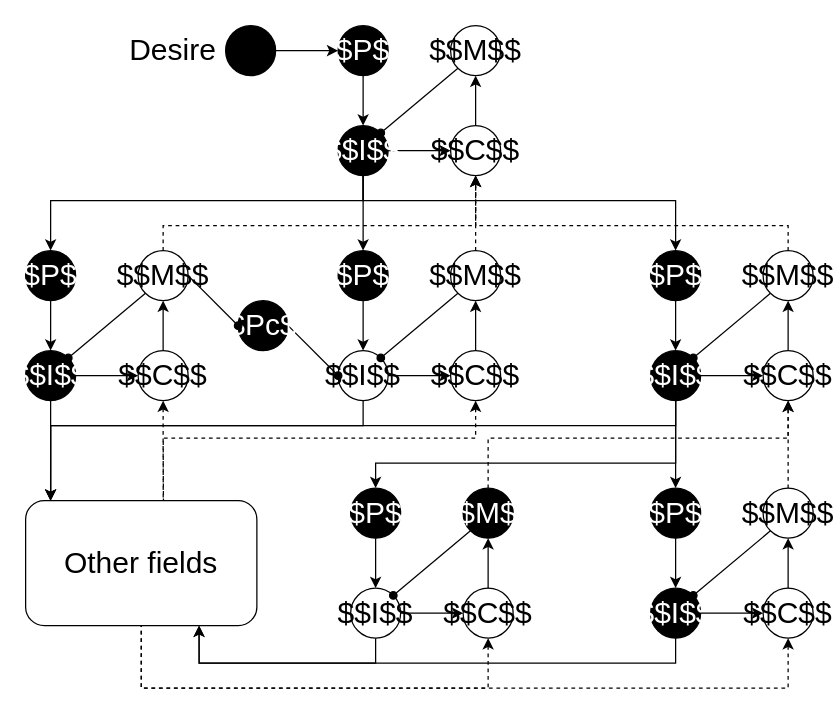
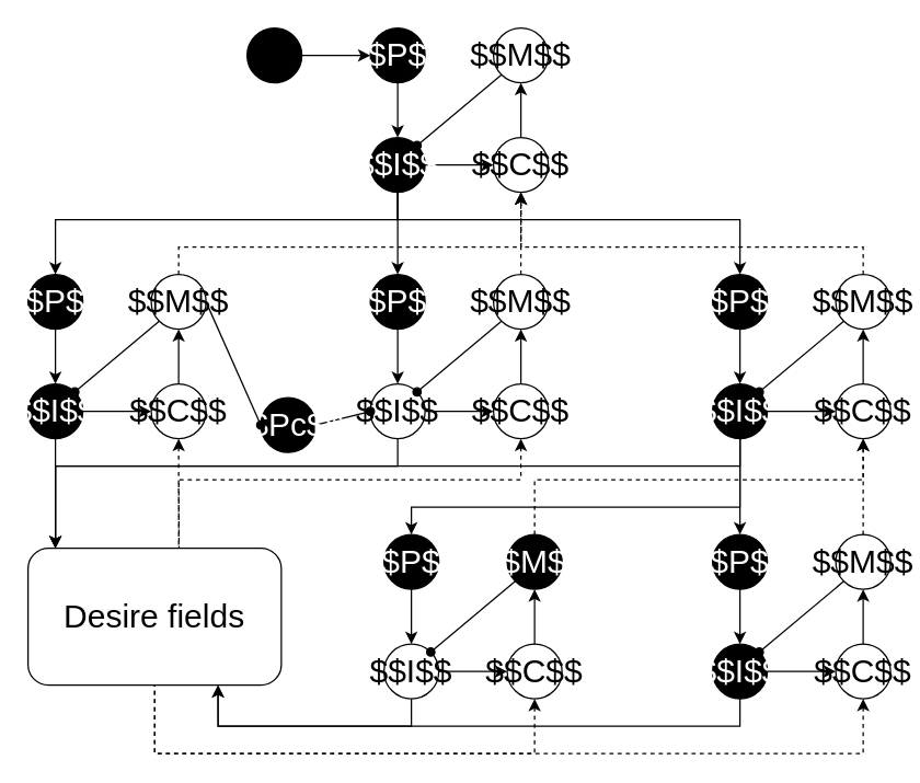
- <mxCell id="73" value="Desire" style="text;html=1;strokeColor=none;fillColor=none;align=center;verticalAlign=middle;whiteSpace=wrap;rounded=0;fontFamily=Helvetica;fontSize=24;fontColor=default;" vertex="1" parent="1"><mxGeometry x="108" y="25" width="60" height="30" as="geometry" /></mxCell>
- <mxCell id="41" value="&lt;font style=&quot;font-size: 24px&quot; color=&quot;#FFFFFF&quot;&gt;$$Pc$$&lt;/font&gt;" style="ellipse;whiteSpace=wrap;html=1;aspect=fixed;fillColor=#000000;" vertex="1" parent="1"><mxGeometry x="190" y="240" width="40" height="40" as="geometry" /></mxCell>
+ <mxCell id="41" value="&lt;font style=&quot;font-size: 24px&quot; color=&quot;#FFFFFF&quot;&gt;$$Pc$$&lt;/font&gt;" style="ellipse;whiteSpace=wrap;html=1;aspect=fixed;fillColor=#000000;" vertex="1" parent="1"><mxGeometry x="190" y="290" width="40" height="40" as="geometry" /></mxCell>
- <mxCell id="63" value="Other fields" style="rounded=1;whiteSpace=wrap;html=1;fontFamily=Helvetica;fontSize=24;fontColor=default;fillColor=default;" vertex="1" parent="1"><mxGeometry x="20" y="400" width="185" height="100" as="geometry" /></mxCell>
+ <mxCell id="63" value="Desire fields" style="rounded=1;whiteSpace=wrap;html=1;fontFamily=Helvetica;fontSize=24;fontColor=default;fillColor=default;" vertex="1" parent="1"><mxGeometry x="20" y="400" width="185" height="100" as="geometry" /></mxCell>
